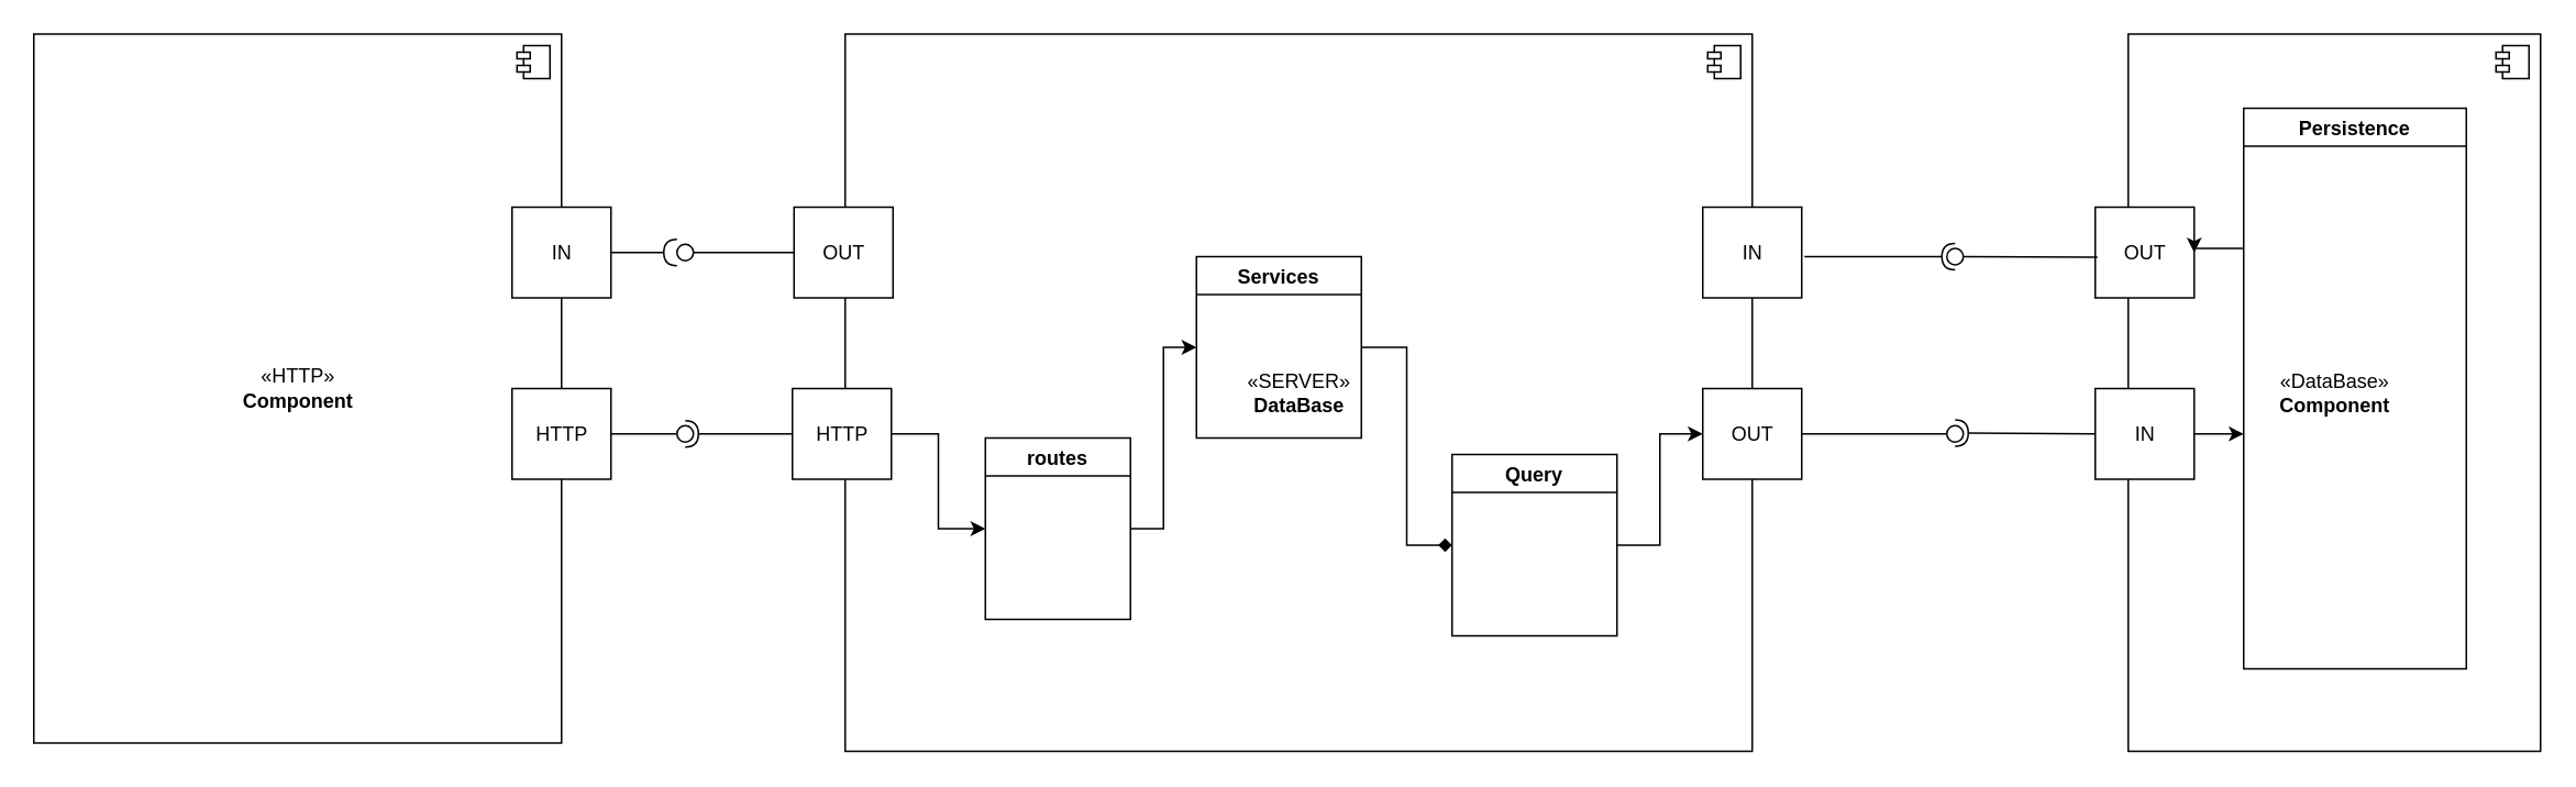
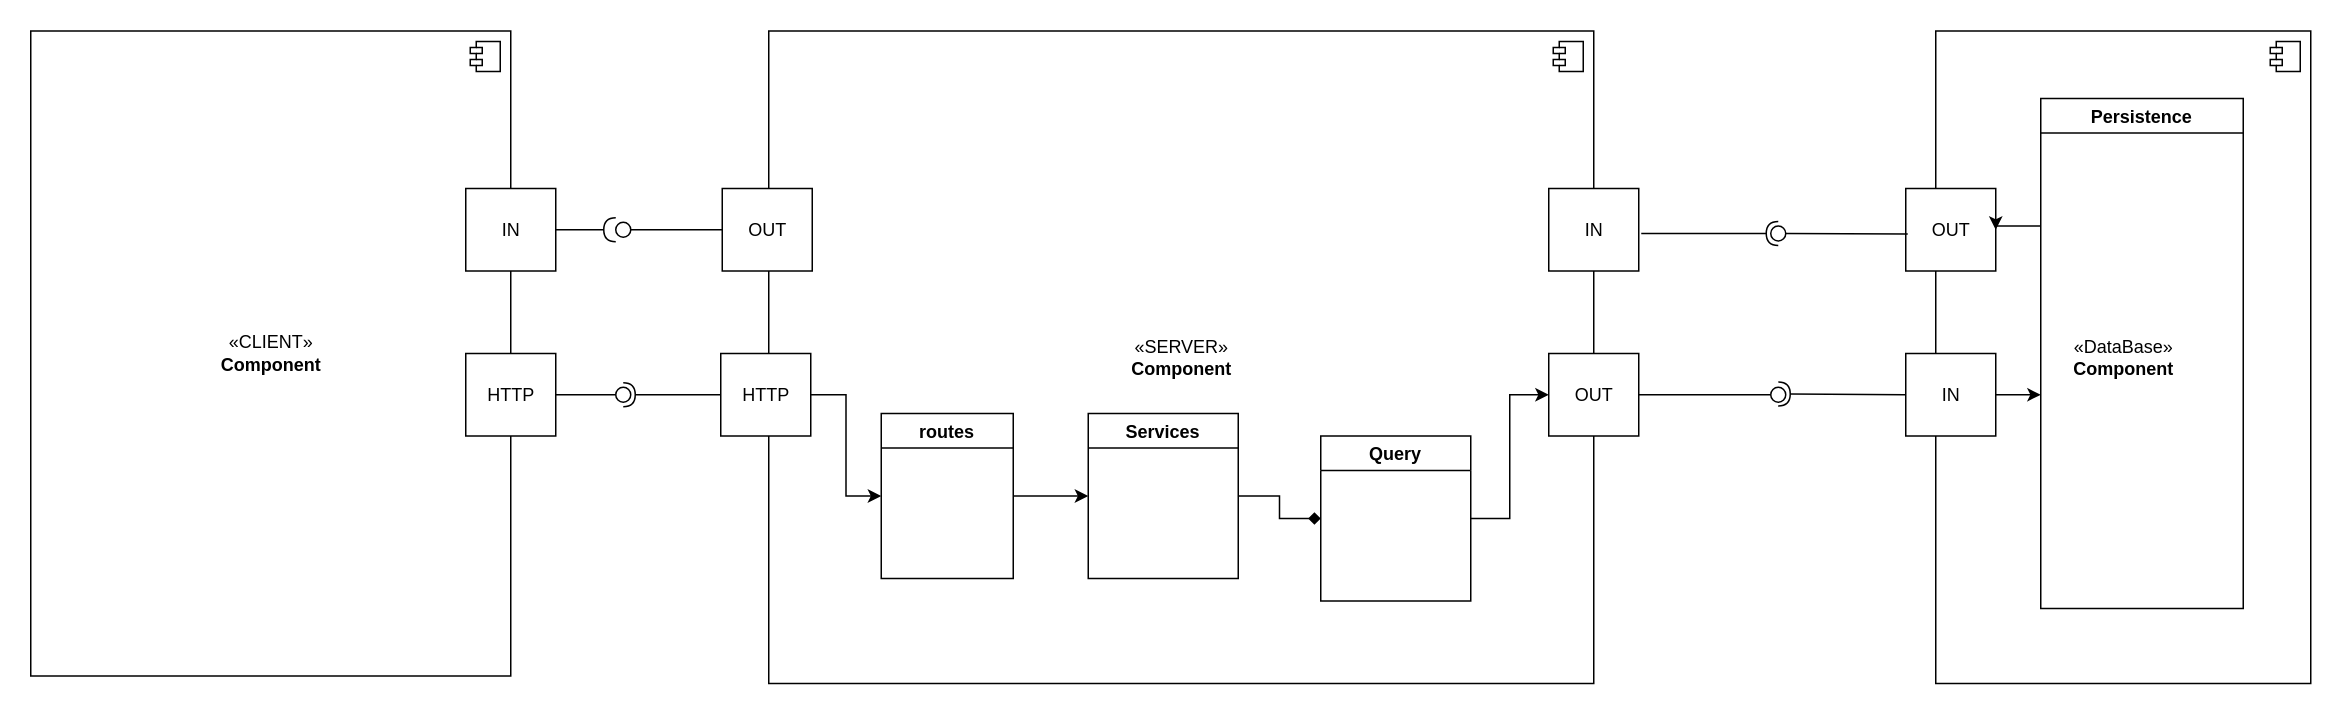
- <mxCell id="7" value="Services" style="swimlane;" parent="1" vertex="1"><mxGeometry x="725" y="155" width="100" height="110" as="geometry" /></mxCell>
+ <mxCell id="7" value="Services" style="swimlane;" parent="1" vertex="1"><mxGeometry x="725" y="275" width="100" height="110" as="geometry" /></mxCell>
- <mxCell id="28" value="«HTTP»&lt;br&gt;&lt;b&gt;Component&lt;/b&gt;" style="html=1;dropTarget=0;" parent="1" vertex="1"><mxGeometry x="20" y="20" width="320" height="430" as="geometry" /></mxCell>
+ <mxCell id="28" value="«CLIENT»&lt;br&gt;&lt;b&gt;Component&lt;/b&gt;" style="html=1;dropTarget=0;" parent="1" vertex="1"><mxGeometry x="20" y="20" width="320" height="430" as="geometry" /></mxCell>
- <mxCell id="2" value="«SERVER»&lt;br&gt;&lt;b&gt;DataBase&lt;/b&gt;" style="html=1;dropTarget=0;" parent="1" vertex="1"><mxGeometry x="512" y="20" width="550" height="435" as="geometry" /></mxCell>
+ <mxCell id="2" value="«SERVER»&lt;br&gt;&lt;b&gt;Component&lt;/b&gt;" style="html=1;dropTarget=0;" parent="1" vertex="1"><mxGeometry x="512" y="20" width="550" height="435" as="geometry" /></mxCell>
- <mxCell id="5" value="routes" style="swimlane;" parent="1" vertex="1"><mxGeometry x="597" y="265" width="88" height="110" as="geometry" /></mxCell>
+ <mxCell id="5" value="routes" style="swimlane;" parent="1" vertex="1"><mxGeometry x="587" y="275" width="88" height="110" as="geometry" /></mxCell>
- <mxCell id="9" value="Query" style="swimlane;startSize=23;" parent="1" vertex="1"><mxGeometry x="880" y="275" width="100" height="110" as="geometry" /></mxCell>
+ <mxCell id="9" value="Query" style="swimlane;startSize=23;" parent="1" vertex="1"><mxGeometry x="880" y="290" width="100" height="110" as="geometry" /></mxCell>
